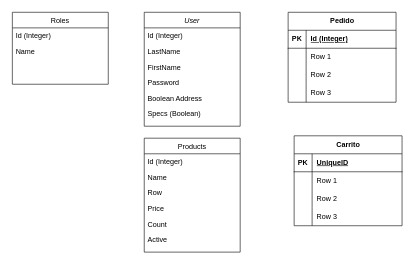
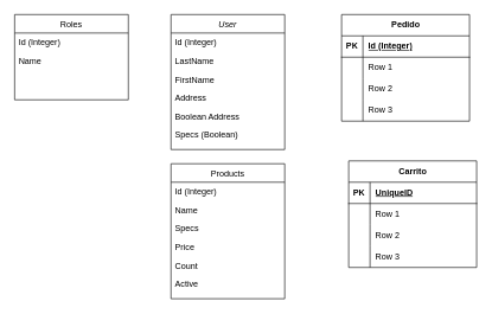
- <mxCell id="6" value="Password" style="text;align=left;verticalAlign=top;spacingLeft=4;spacingRight=4;overflow=hidden;rotatable=0;points=[[0,0.5],[1,0.5]];portConstraint=eastwest;rounded=0;shadow=0;html=0;" parent="2" vertex="1"><mxGeometry y="104" width="160" height="26" as="geometry" /></mxCell>
+ <mxCell id="6" value="Address" style="text;align=left;verticalAlign=top;spacingLeft=4;spacingRight=4;overflow=hidden;rotatable=0;points=[[0,0.5],[1,0.5]];portConstraint=eastwest;rounded=0;shadow=0;html=0;" parent="2" vertex="1"><mxGeometry y="104" width="160" height="26" as="geometry" /></mxCell>
- <mxCell id="15" value="Row" style="text;align=left;verticalAlign=top;spacingLeft=4;spacingRight=4;overflow=hidden;rotatable=0;points=[[0,0.5],[1,0.5]];portConstraint=eastwest;rounded=0;shadow=0;html=0;" parent="12" vertex="1"><mxGeometry y="78" width="160" height="26" as="geometry" /></mxCell>
+ <mxCell id="15" value="Specs" style="text;align=left;verticalAlign=top;spacingLeft=4;spacingRight=4;overflow=hidden;rotatable=0;points=[[0,0.5],[1,0.5]];portConstraint=eastwest;rounded=0;shadow=0;html=0;" parent="12" vertex="1"><mxGeometry y="78" width="160" height="26" as="geometry" /></mxCell>
